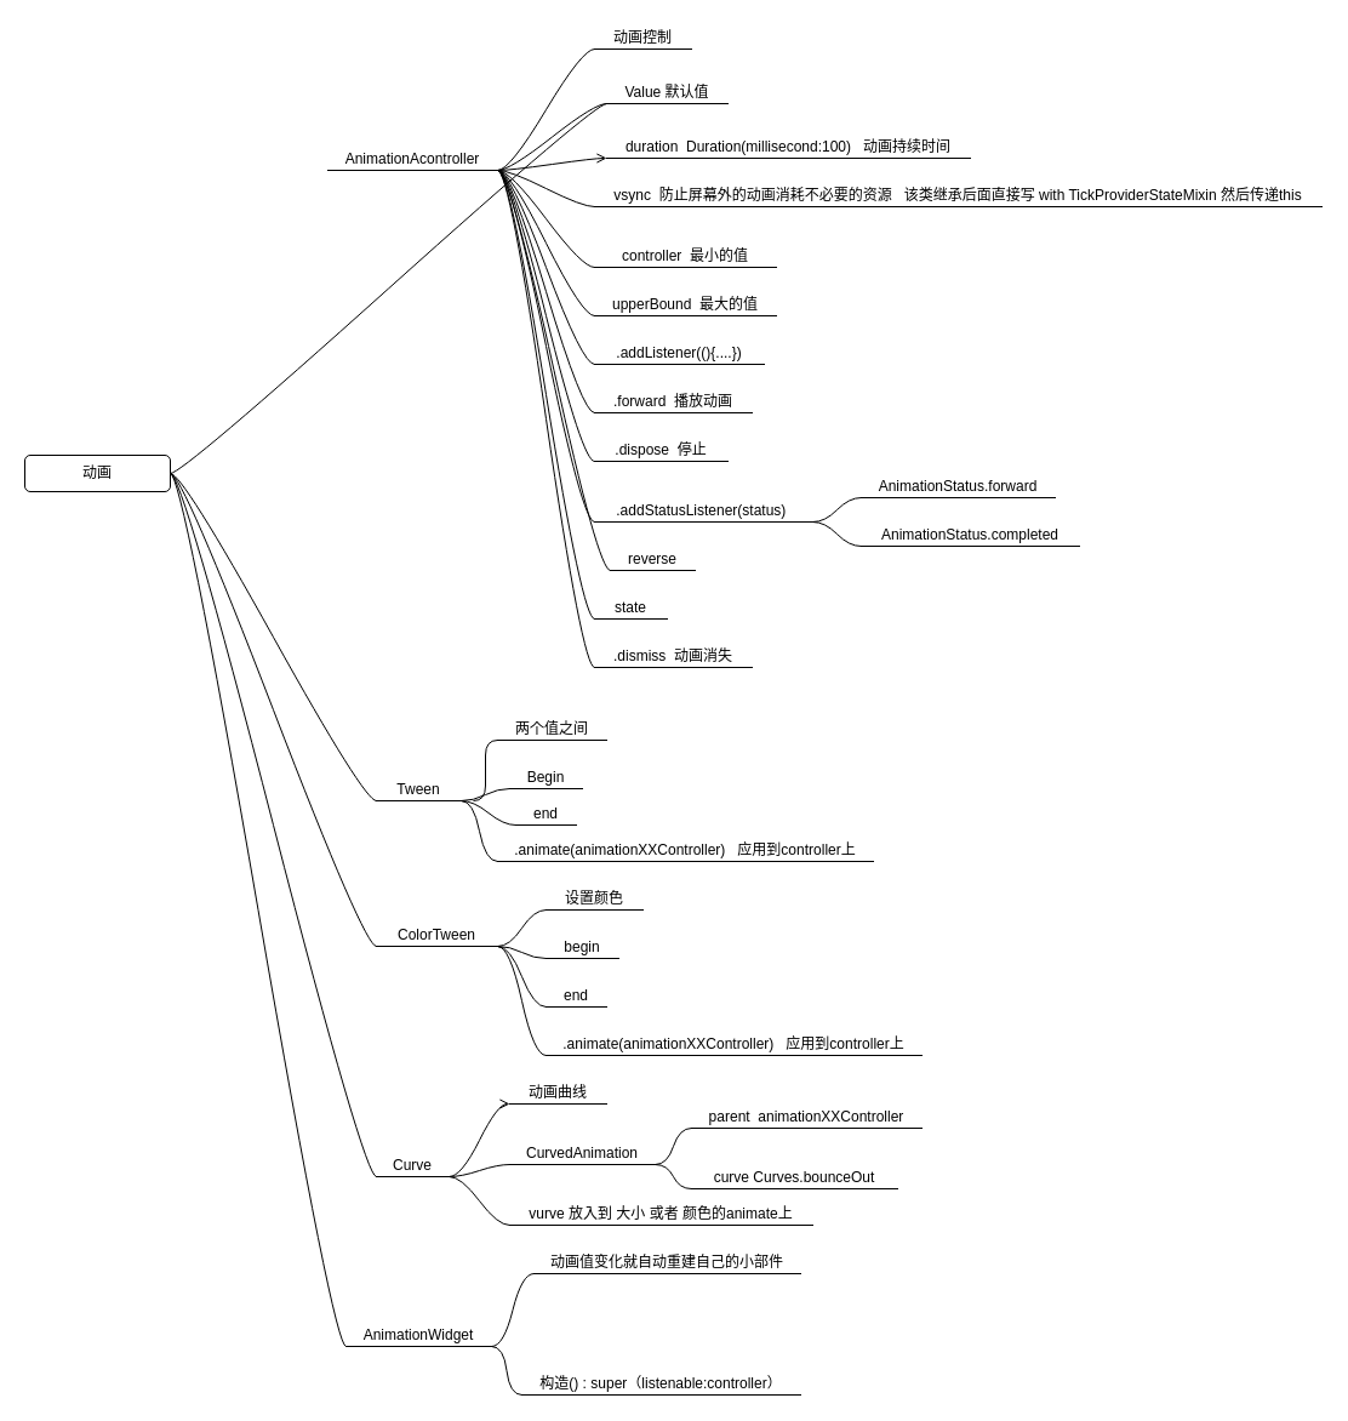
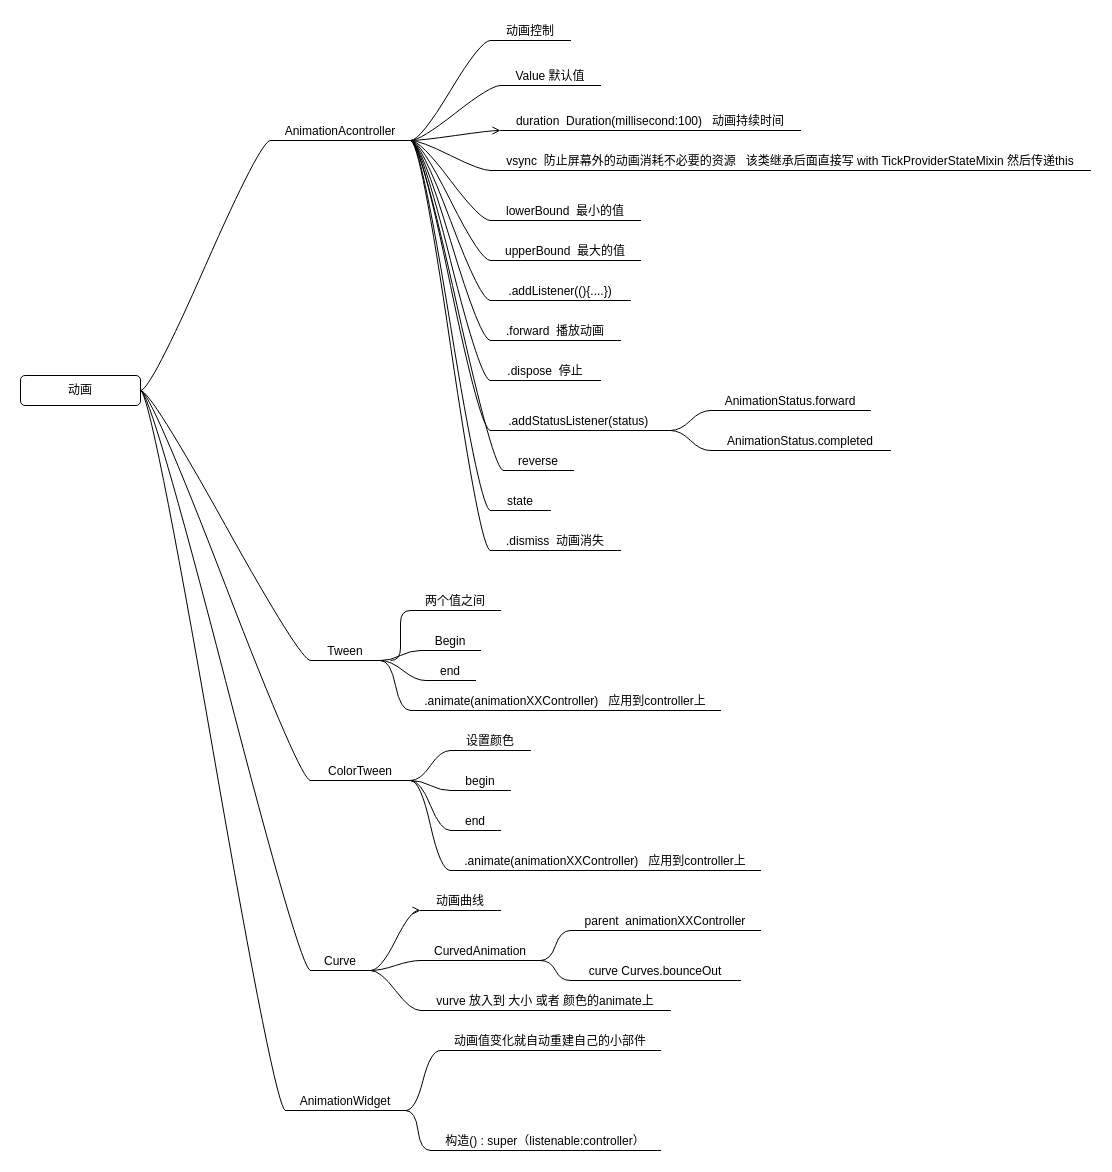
- <mxCell id="21" value="controller&amp;nbsp; 最小的值" style="whiteSpace=wrap;html=1;shape=partialRectangle;top=0;left=0;bottom=1;right=0;points=[[0,1],[1,1]];strokeColor=#000000;fillColor=none;align=center;verticalAlign=bottom;routingCenterY=0.5;snapToPoint=1;container=1;recursiveResize=0;autosize=1;treeFolding=1;treeMoving=1;" vertex="1" parent="1"><mxGeometry x="490" y="200" width="150" height="20" as="geometry" /></mxCell>
+ <mxCell id="21" value="lowerBound&amp;nbsp; 最小的值" style="whiteSpace=wrap;html=1;shape=partialRectangle;top=0;left=0;bottom=1;right=0;points=[[0,1],[1,1]];strokeColor=#000000;fillColor=none;align=center;verticalAlign=bottom;routingCenterY=0.5;snapToPoint=1;container=1;recursiveResize=0;autosize=1;treeFolding=1;treeMoving=1;" vertex="1" parent="1"><mxGeometry x="490" y="200" width="150" height="20" as="geometry" /></mxCell>
- <mxCell id="4" value="" style="edgeStyle=entityRelationEdgeStyle;startArrow=none;endArrow=none;segment=10;curved=1;strokeColor=#000000;strokeWidth=1;exitX=1;exitY=0.5;exitDx=0;exitDy=0;" edge="1" target="15" parent="1" source="2"><mxGeometry relative="1" as="geometry"><mxPoint x="290" y="240" as="sourcePoint" /></mxGeometry></mxCell>
+ <mxCell id="4" value="" style="edgeStyle=entityRelationEdgeStyle;startArrow=none;endArrow=none;segment=10;curved=1;strokeColor=#000000;strokeWidth=1;exitX=1;exitY=0.5;exitDx=0;exitDy=0;" edge="1" target="3" parent="1" source="2"><mxGeometry relative="1" as="geometry"><mxPoint x="290" y="240" as="sourcePoint" /></mxGeometry></mxCell>
